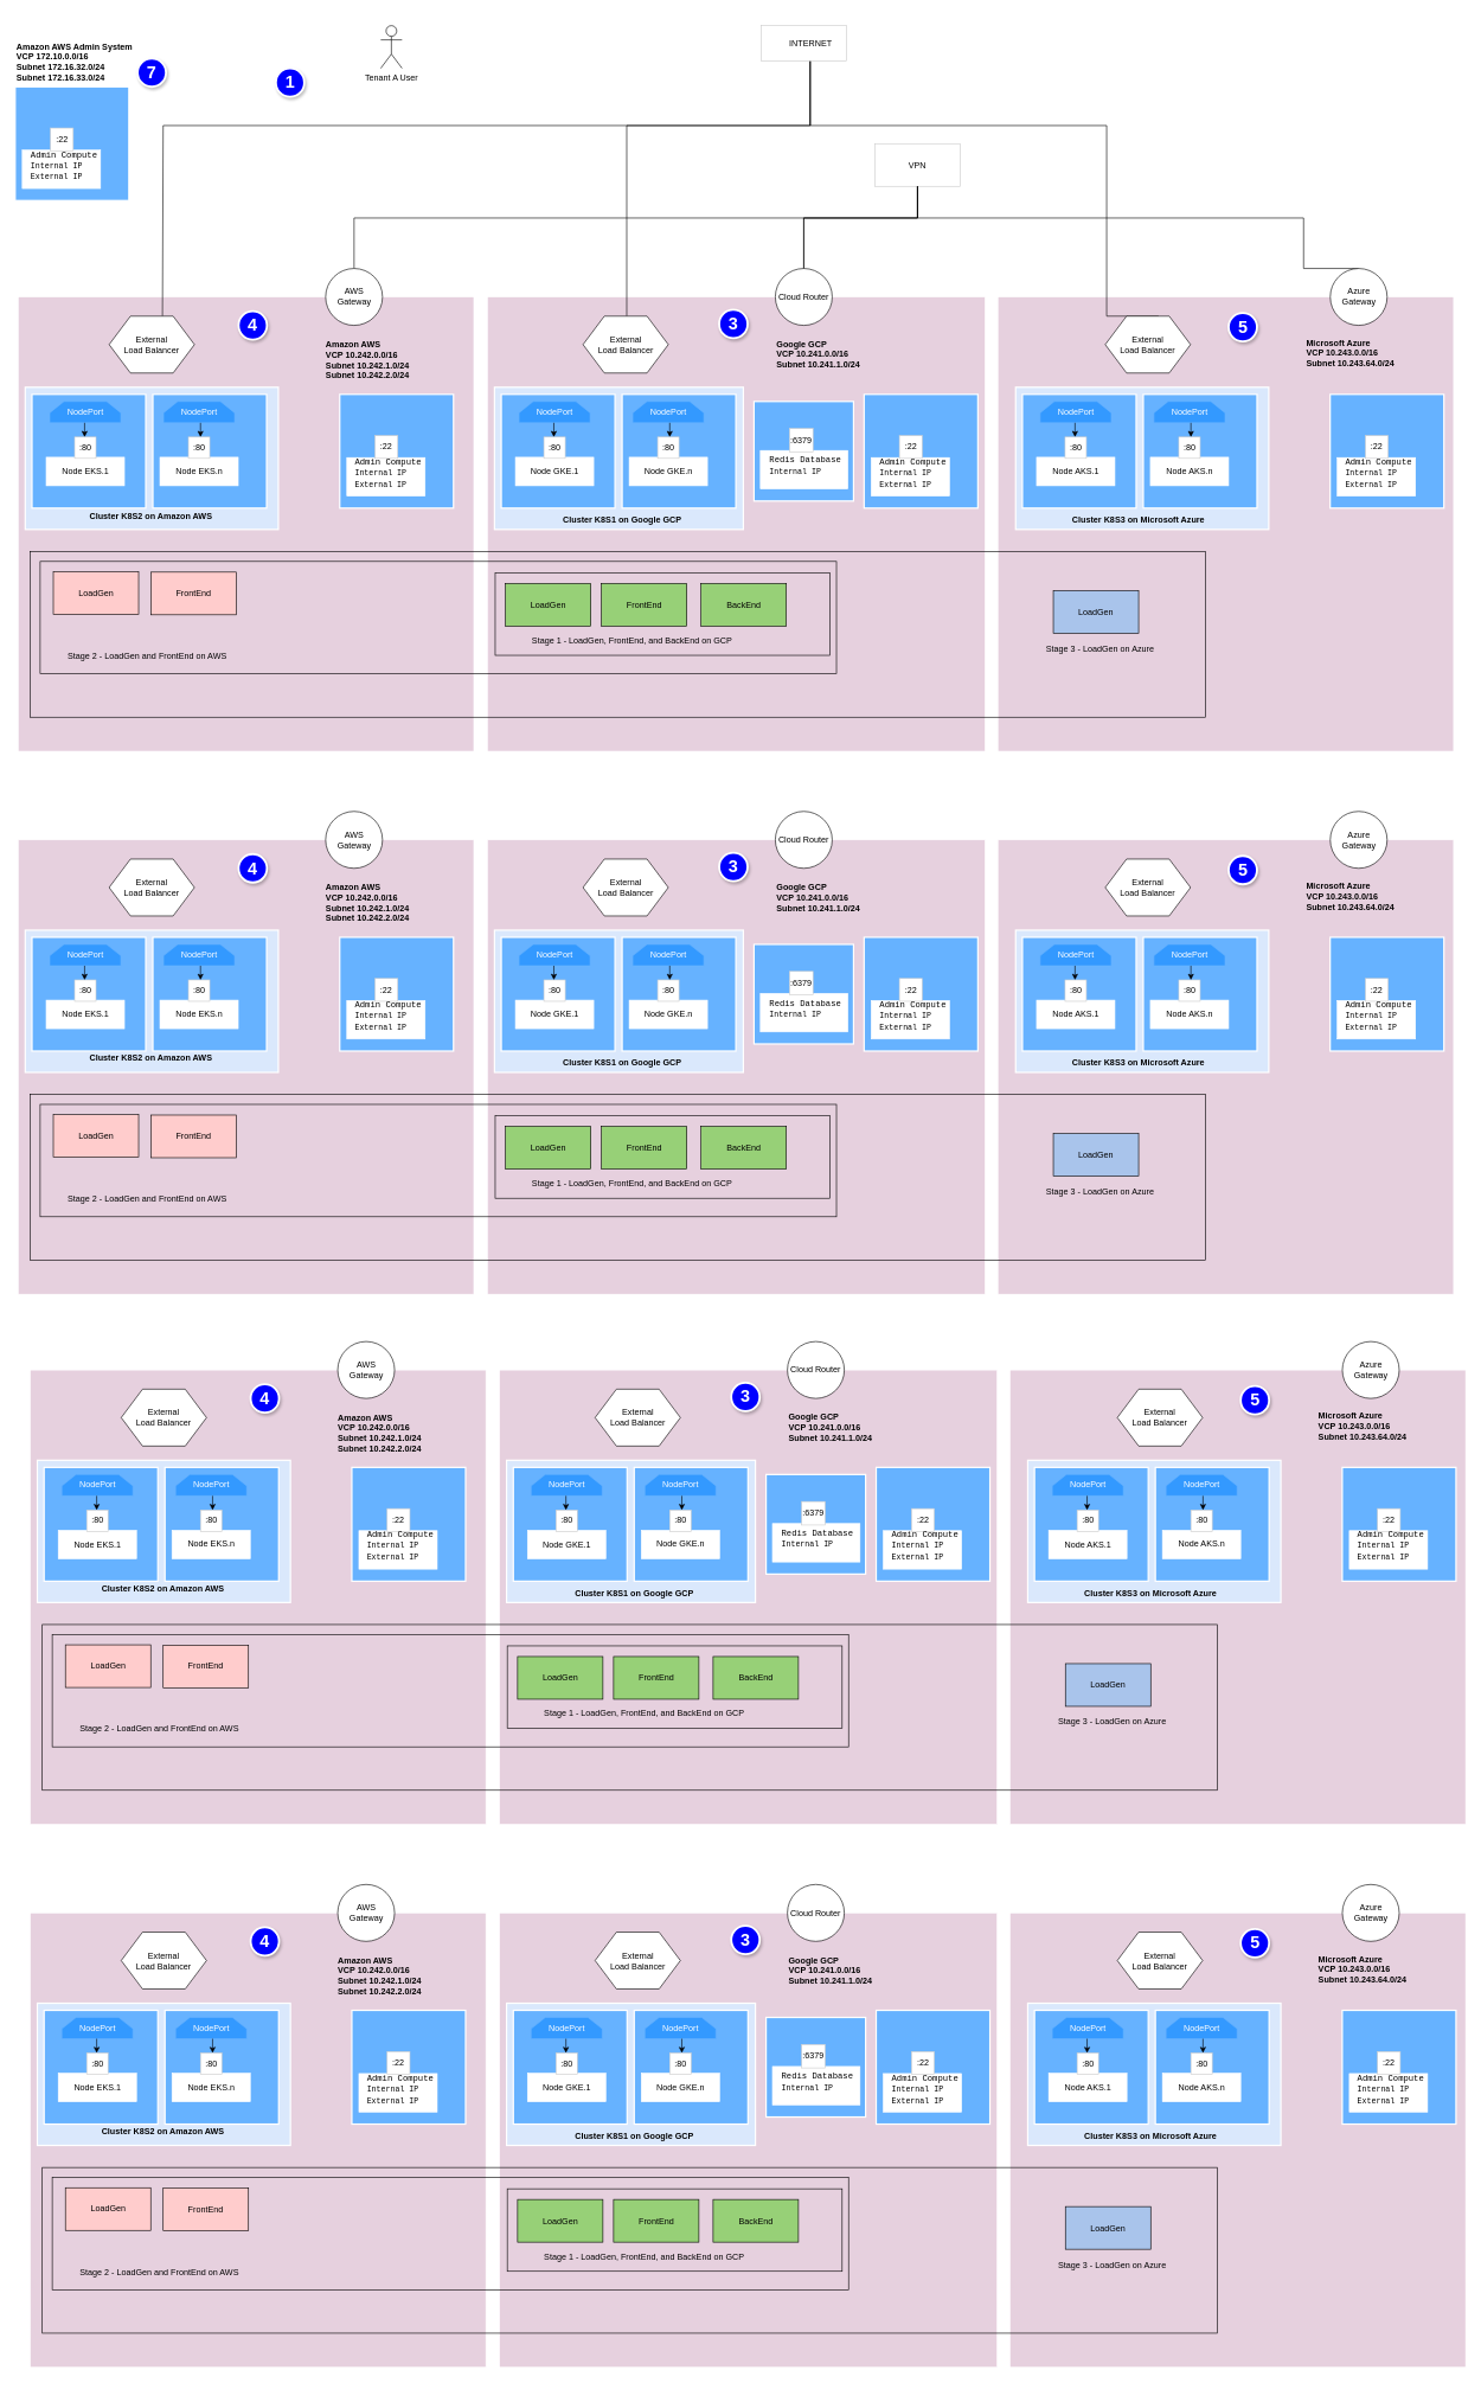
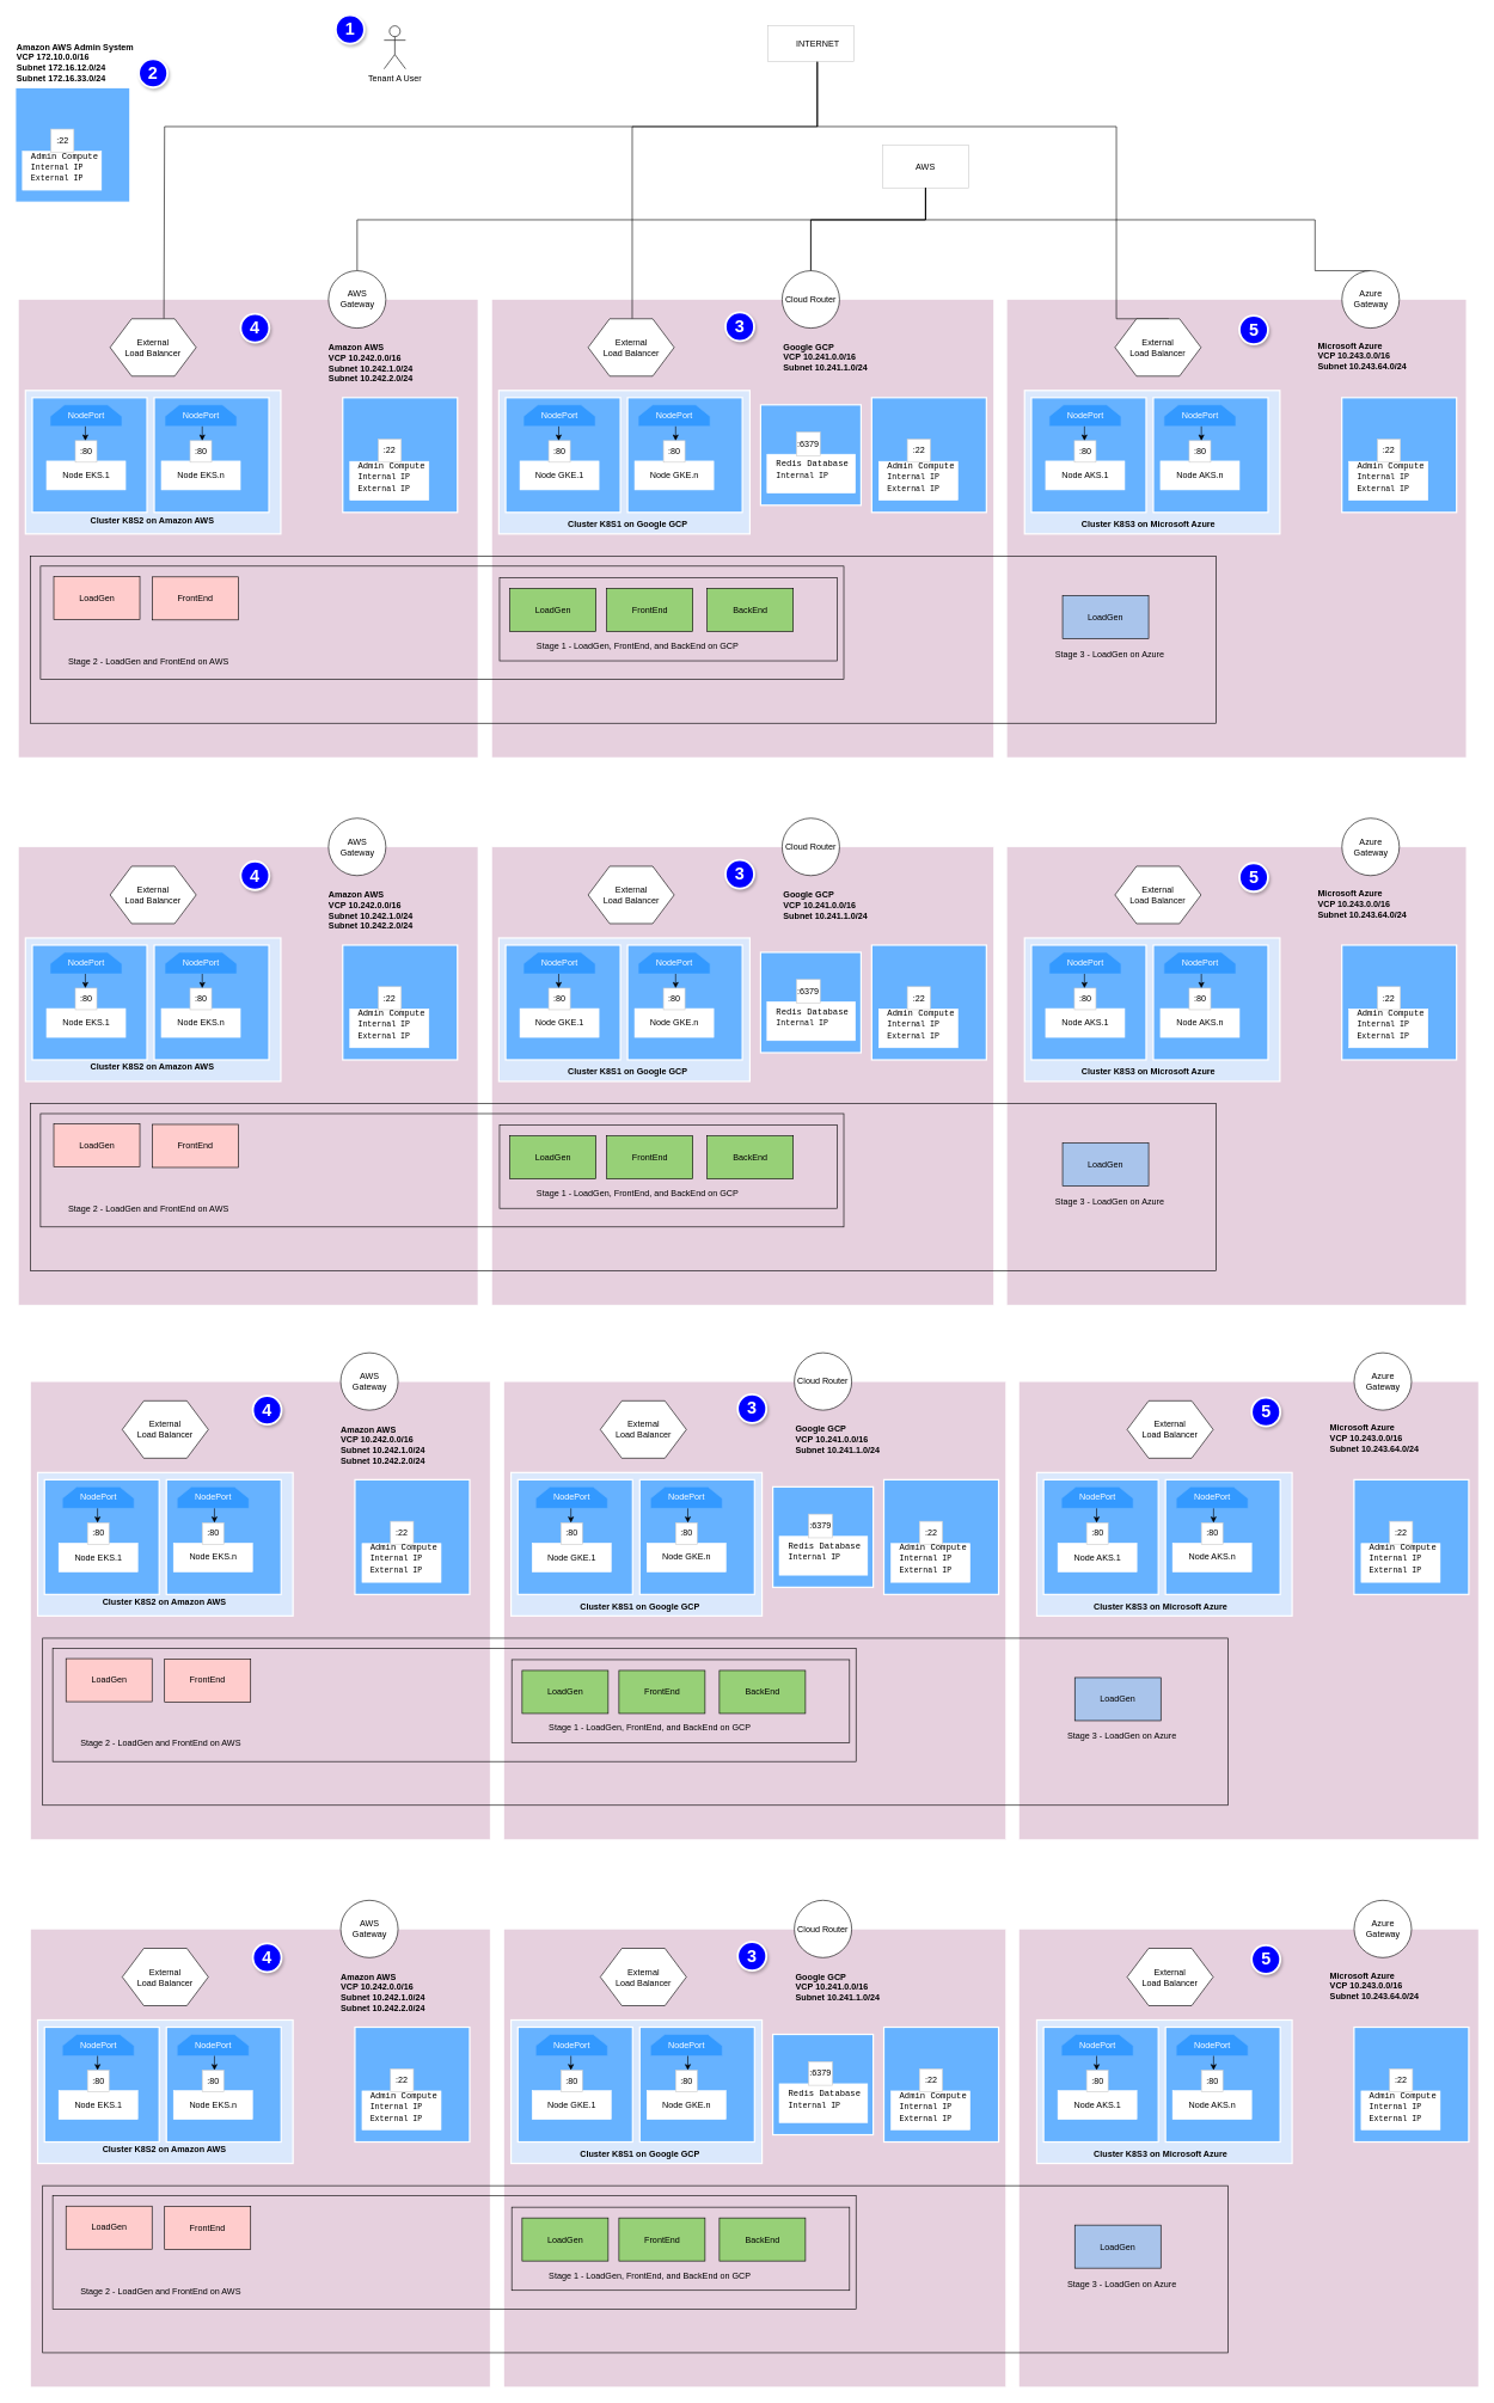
- <mxCell id="90" value="&lt;b&gt;Amazon AWS Admin System&lt;br&gt;&lt;/b&gt;&lt;div&gt;&lt;b&gt;VCP 172.10.0.0/16&lt;/b&gt;&lt;/div&gt;&lt;div&gt;&lt;b&gt;Subnet&amp;nbsp;&lt;/b&gt;&lt;b&gt;172.16.32.0/24&lt;/b&gt;&lt;/div&gt;&lt;div&gt;&lt;div&gt;&lt;b&gt;Subnet&amp;nbsp;&lt;/b&gt;&lt;b&gt;172.16.33.0/24&lt;/b&gt;&lt;/div&gt;&lt;/div&gt;" style="text;html=1;strokeColor=none;fillColor=none;align=left;verticalAlign=middle;whiteSpace=wrap;rounded=0;" parent="1" vertex="1"><mxGeometry x="21" y="60.5" width="191" height="52" as="geometry" /></mxCell>
+ <mxCell id="90" value="&lt;b&gt;Amazon AWS Admin System&lt;br&gt;&lt;/b&gt;&lt;div&gt;&lt;b&gt;VCP 172.10.0.0/16&lt;/b&gt;&lt;/div&gt;&lt;div&gt;&lt;b&gt;Subnet&amp;nbsp;&lt;/b&gt;&lt;b&gt;172.16.12.0/24&lt;/b&gt;&lt;/div&gt;&lt;div&gt;&lt;div&gt;&lt;b&gt;Subnet&amp;nbsp;&lt;/b&gt;&lt;b&gt;172.16.33.0/24&lt;/b&gt;&lt;/div&gt;&lt;/div&gt;" style="text;html=1;strokeColor=none;fillColor=none;align=left;verticalAlign=middle;whiteSpace=wrap;rounded=0;" parent="1" vertex="1"><mxGeometry x="21" y="60.5" width="191" height="52" as="geometry" /></mxCell>
- <mxCell id="103" value="&lt;font style=&quot;font-size: 24px&quot;&gt;&lt;b&gt;7&lt;/b&gt;&lt;/font&gt;" style="ellipse;whiteSpace=wrap;html=1;aspect=fixed;fillColor=#0000FF;strokeColor=#FFFFFF;shadow=1;strokeWidth=3;fontColor=#FFFFFF;" parent="1" vertex="1"><mxGeometry x="193" y="81.5" width="40" height="40" as="geometry" /></mxCell>
+ <mxCell id="103" value="&lt;font style=&quot;font-size: 24px&quot;&gt;&lt;b&gt;2&lt;/b&gt;&lt;/font&gt;" style="ellipse;whiteSpace=wrap;html=1;aspect=fixed;fillColor=#0000FF;strokeColor=#FFFFFF;shadow=1;strokeWidth=3;fontColor=#FFFFFF;" parent="1" vertex="1"><mxGeometry x="193" y="81.5" width="40" height="40" as="geometry" /></mxCell>
- <mxCell id="102" value="&lt;font style=&quot;font-size: 24px&quot;&gt;&lt;b&gt;1&lt;/b&gt;&lt;/font&gt;" style="ellipse;whiteSpace=wrap;html=1;aspect=fixed;fillColor=#0000FF;strokeColor=#FFFFFF;shadow=1;strokeWidth=3;fontColor=#FFFFFF;" parent="1" vertex="1"><mxGeometry x="387.5" y="95.5" width="40" height="40" as="geometry" /></mxCell>
+ <mxCell id="102" value="&lt;font style=&quot;font-size: 24px&quot;&gt;&lt;b&gt;1&lt;/b&gt;&lt;/font&gt;" style="ellipse;whiteSpace=wrap;html=1;aspect=fixed;fillColor=#0000FF;strokeColor=#FFFFFF;shadow=1;strokeWidth=3;fontColor=#FFFFFF;" parent="1" vertex="1"><mxGeometry x="467.5" y="20.5" width="40" height="40" as="geometry" /></mxCell>
- <mxCell id="5" value="VPN" style="rounded=0;whiteSpace=wrap;html=1;strokeColor=#CCCCCC;strokeWidth=1;fillColor=#FFFFFF;gradientColor=none;" parent="1" vertex="1"><mxGeometry x="1230" y="201.5" width="120" height="60" as="geometry" /></mxCell>
+ <mxCell id="5" value="AWS" style="rounded=0;whiteSpace=wrap;html=1;strokeColor=#CCCCCC;strokeWidth=1;fillColor=#FFFFFF;gradientColor=none;" parent="1" vertex="1"><mxGeometry x="1230" y="201.5" width="120" height="60" as="geometry" /></mxCell>
